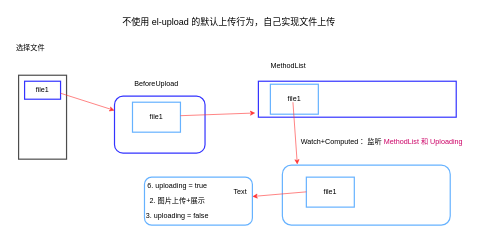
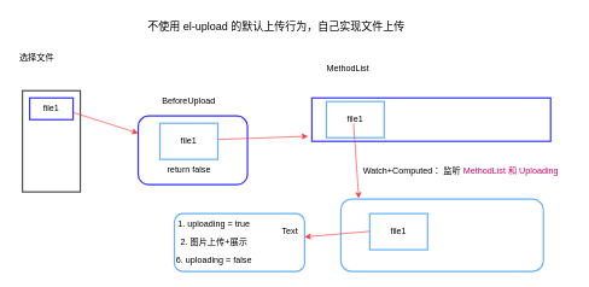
- <mxCell id="6" value="MethodList" style="text;html=1;strokeColor=none;fillColor=none;align=center;verticalAlign=middle;whiteSpace=wrap;rounded=0;strokeWidth=2;fontColor=#000000;" parent="1" vertex="1"><mxGeometry x="450" y="95" width="60" height="30" as="geometry" /></mxCell>
+ <mxCell id="6" value="MethodList" style="text;html=1;strokeColor=none;fillColor=none;align=center;verticalAlign=middle;whiteSpace=wrap;rounded=0;strokeWidth=2;fontColor=#000000;" parent="1" vertex="1"><mxGeometry x="450" y="80" width="60" height="30" as="geometry" /></mxCell>
+ <mxCell id="27" value="return false" style="text;html=1;strokeColor=none;fillColor=none;align=center;verticalAlign=middle;whiteSpace=wrap;rounded=0;strokeWidth=2;fontColor=#000000;" parent="1" vertex="1"><mxGeometry x="214.5" y="220" width="91" height="30" as="geometry" /></mxCell>
- <mxCell id="23" value="6. uploading = true" style="text;html=1;strokeColor=none;fillColor=none;align=center;verticalAlign=middle;whiteSpace=wrap;rounded=0;strokeWidth=2;fontColor=#000000;" parent="1" vertex="1"><mxGeometry x="240" y="295" width="110" height="30" as="geometry" /></mxCell>
+ <mxCell id="23" value="1. uploading = true" style="text;html=1;strokeColor=none;fillColor=none;align=center;verticalAlign=middle;whiteSpace=wrap;rounded=0;strokeWidth=2;fontColor=#000000;" parent="1" vertex="1"><mxGeometry x="240" y="295" width="110" height="30" as="geometry" /></mxCell>
- <mxCell id="25" value="3. uploading = false" style="text;html=1;strokeColor=none;fillColor=none;align=center;verticalAlign=middle;whiteSpace=wrap;rounded=0;strokeWidth=2;fontColor=#000000;" parent="1" vertex="1"><mxGeometry x="240" y="345" width="110" height="30" as="geometry" /></mxCell>
+ <mxCell id="25" value="6. uploading = false" style="text;html=1;strokeColor=none;fillColor=none;align=center;verticalAlign=middle;whiteSpace=wrap;rounded=0;strokeWidth=2;fontColor=#000000;" parent="1" vertex="1"><mxGeometry x="240" y="345" width="110" height="30" as="geometry" /></mxCell>
